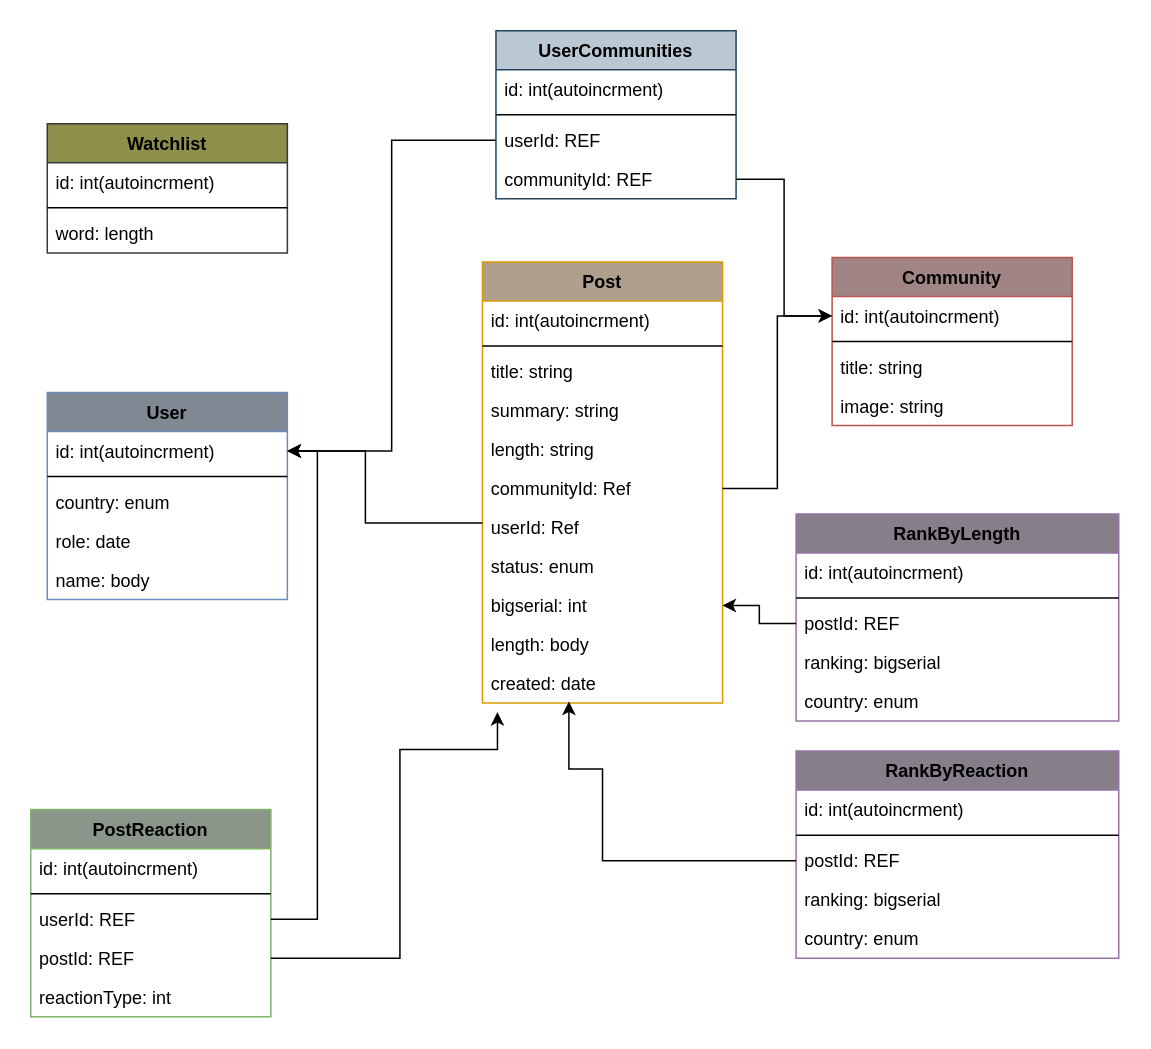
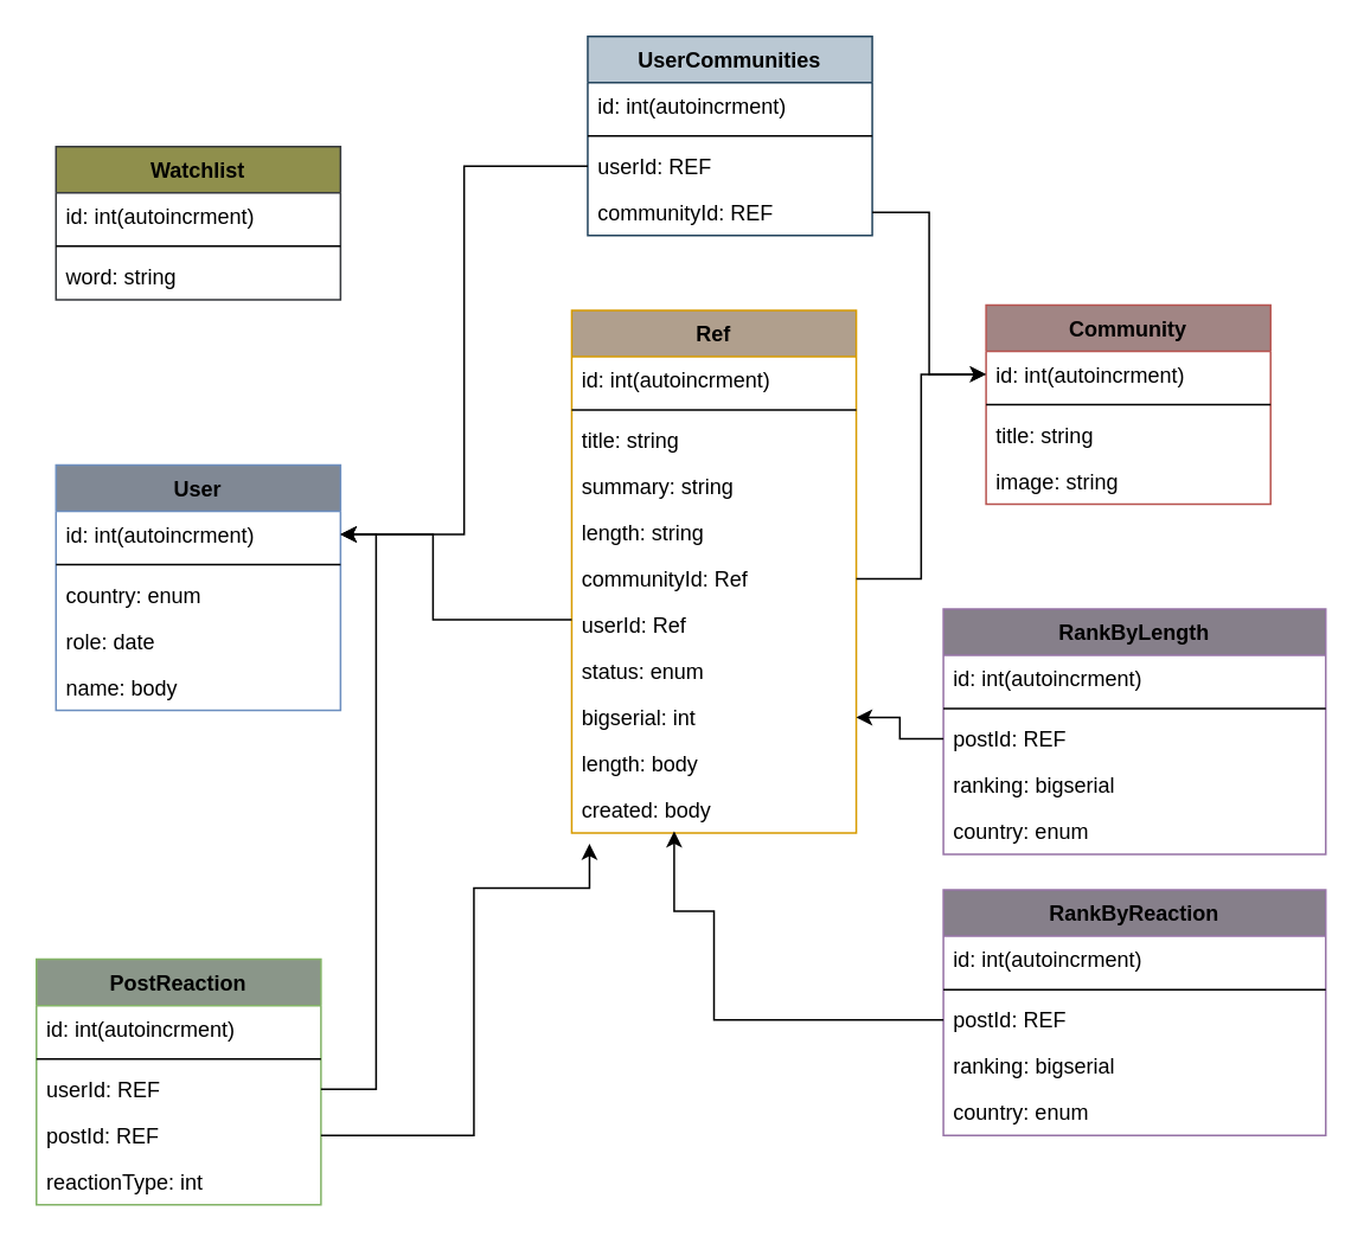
- <mxCell id="44" value="word: length" style="text;strokeColor=none;fillColor=none;align=left;verticalAlign=top;spacingLeft=4;spacingRight=4;overflow=hidden;rotatable=0;points=[[0,0.5],[1,0.5]];portConstraint=eastwest;" parent="41" vertex="1"><mxGeometry y="60" width="160" height="26" as="geometry" /></mxCell>
+ <mxCell id="44" value="word: string" style="text;strokeColor=none;fillColor=none;align=left;verticalAlign=top;spacingLeft=4;spacingRight=4;overflow=hidden;rotatable=0;points=[[0,0.5],[1,0.5]];portConstraint=eastwest;" parent="41" vertex="1"><mxGeometry y="60" width="160" height="26" as="geometry" /></mxCell>
- <mxCell id="13" value="Post" style="swimlane;fontStyle=1;align=center;verticalAlign=top;childLayout=stackLayout;horizontal=1;startSize=26;horizontalStack=0;resizeParent=1;resizeParentMax=0;resizeLast=0;collapsible=1;marginBottom=0;strokeColor=#d79b00;fillColor=#B09F8D;" parent="1" vertex="1"><mxGeometry x="321" y="174" width="160" height="294" as="geometry" /></mxCell>
+ <mxCell id="13" value="Ref" style="swimlane;fontStyle=1;align=center;verticalAlign=top;childLayout=stackLayout;horizontal=1;startSize=26;horizontalStack=0;resizeParent=1;resizeParentMax=0;resizeLast=0;collapsible=1;marginBottom=0;strokeColor=#d79b00;fillColor=#B09F8D;" parent="1" vertex="1"><mxGeometry x="321" y="174" width="160" height="294" as="geometry" /></mxCell>
- <mxCell id="24" value="created: date" style="text;strokeColor=none;fillColor=none;align=left;verticalAlign=top;spacingLeft=4;spacingRight=4;overflow=hidden;rotatable=0;points=[[0,0.5],[1,0.5]];portConstraint=eastwest;" parent="13" vertex="1"><mxGeometry y="268" width="160" height="26" as="geometry" /></mxCell>
+ <mxCell id="24" value="created: body" style="text;strokeColor=none;fillColor=none;align=left;verticalAlign=top;spacingLeft=4;spacingRight=4;overflow=hidden;rotatable=0;points=[[0,0.5],[1,0.5]];portConstraint=eastwest;" parent="13" vertex="1"><mxGeometry y="268" width="160" height="26" as="geometry" /></mxCell>
